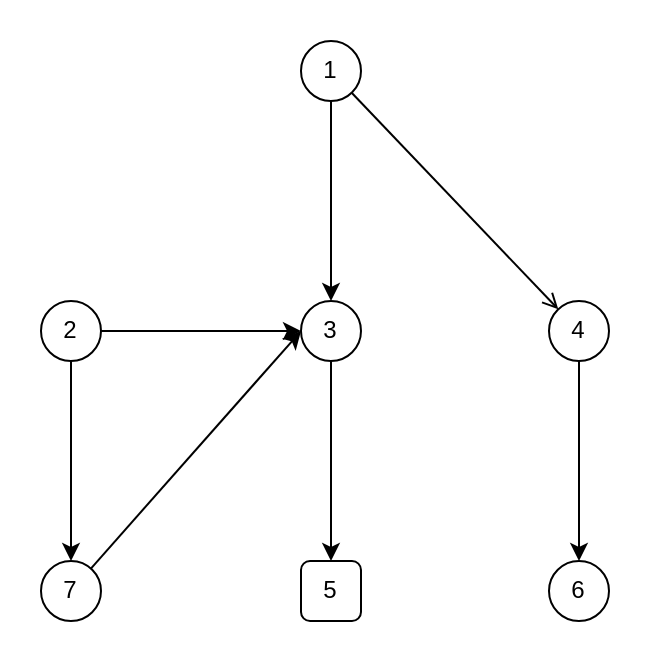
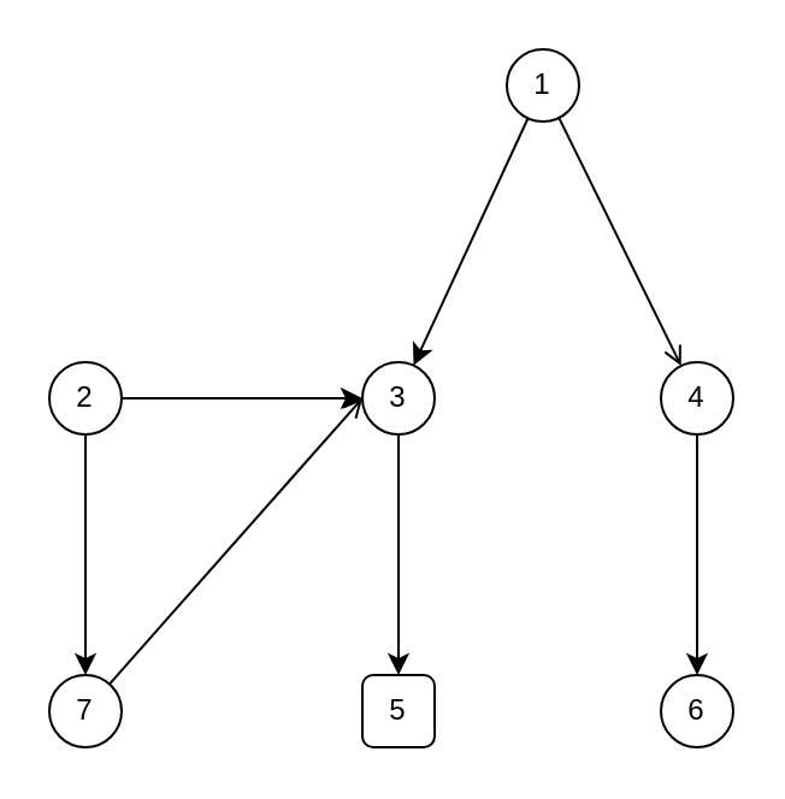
- <mxCell id="4" value="1" style="ellipse;whiteSpace=wrap;html=1;aspect=fixed;" parent="1" vertex="1"><mxGeometry x="150" y="20" width="30" height="30" as="geometry" /></mxCell>
+ <mxCell id="4" value="1" style="ellipse;whiteSpace=wrap;html=1;aspect=fixed;" parent="1" vertex="1"><mxGeometry x="210" y="20" width="30" height="30" as="geometry" /></mxCell>
- <mxCell id="10" style="orthogonalLoop=1;jettySize=auto;html=1;entryX=0;entryY=0.5;entryDx=0;entryDy=0;rounded=0;" parent="1" source="11" target="9" edge="1"><mxGeometry relative="1" as="geometry" /></mxCell>
+ <mxCell id="10" style="orthogonalLoop=1;jettySize=auto;html=1;entryX=0;entryY=0.5;entryDx=0;entryDy=0;rounded=0;endArrow=open;" parent="1" source="11" target="9" edge="1"><mxGeometry relative="1" as="geometry" /></mxCell>
